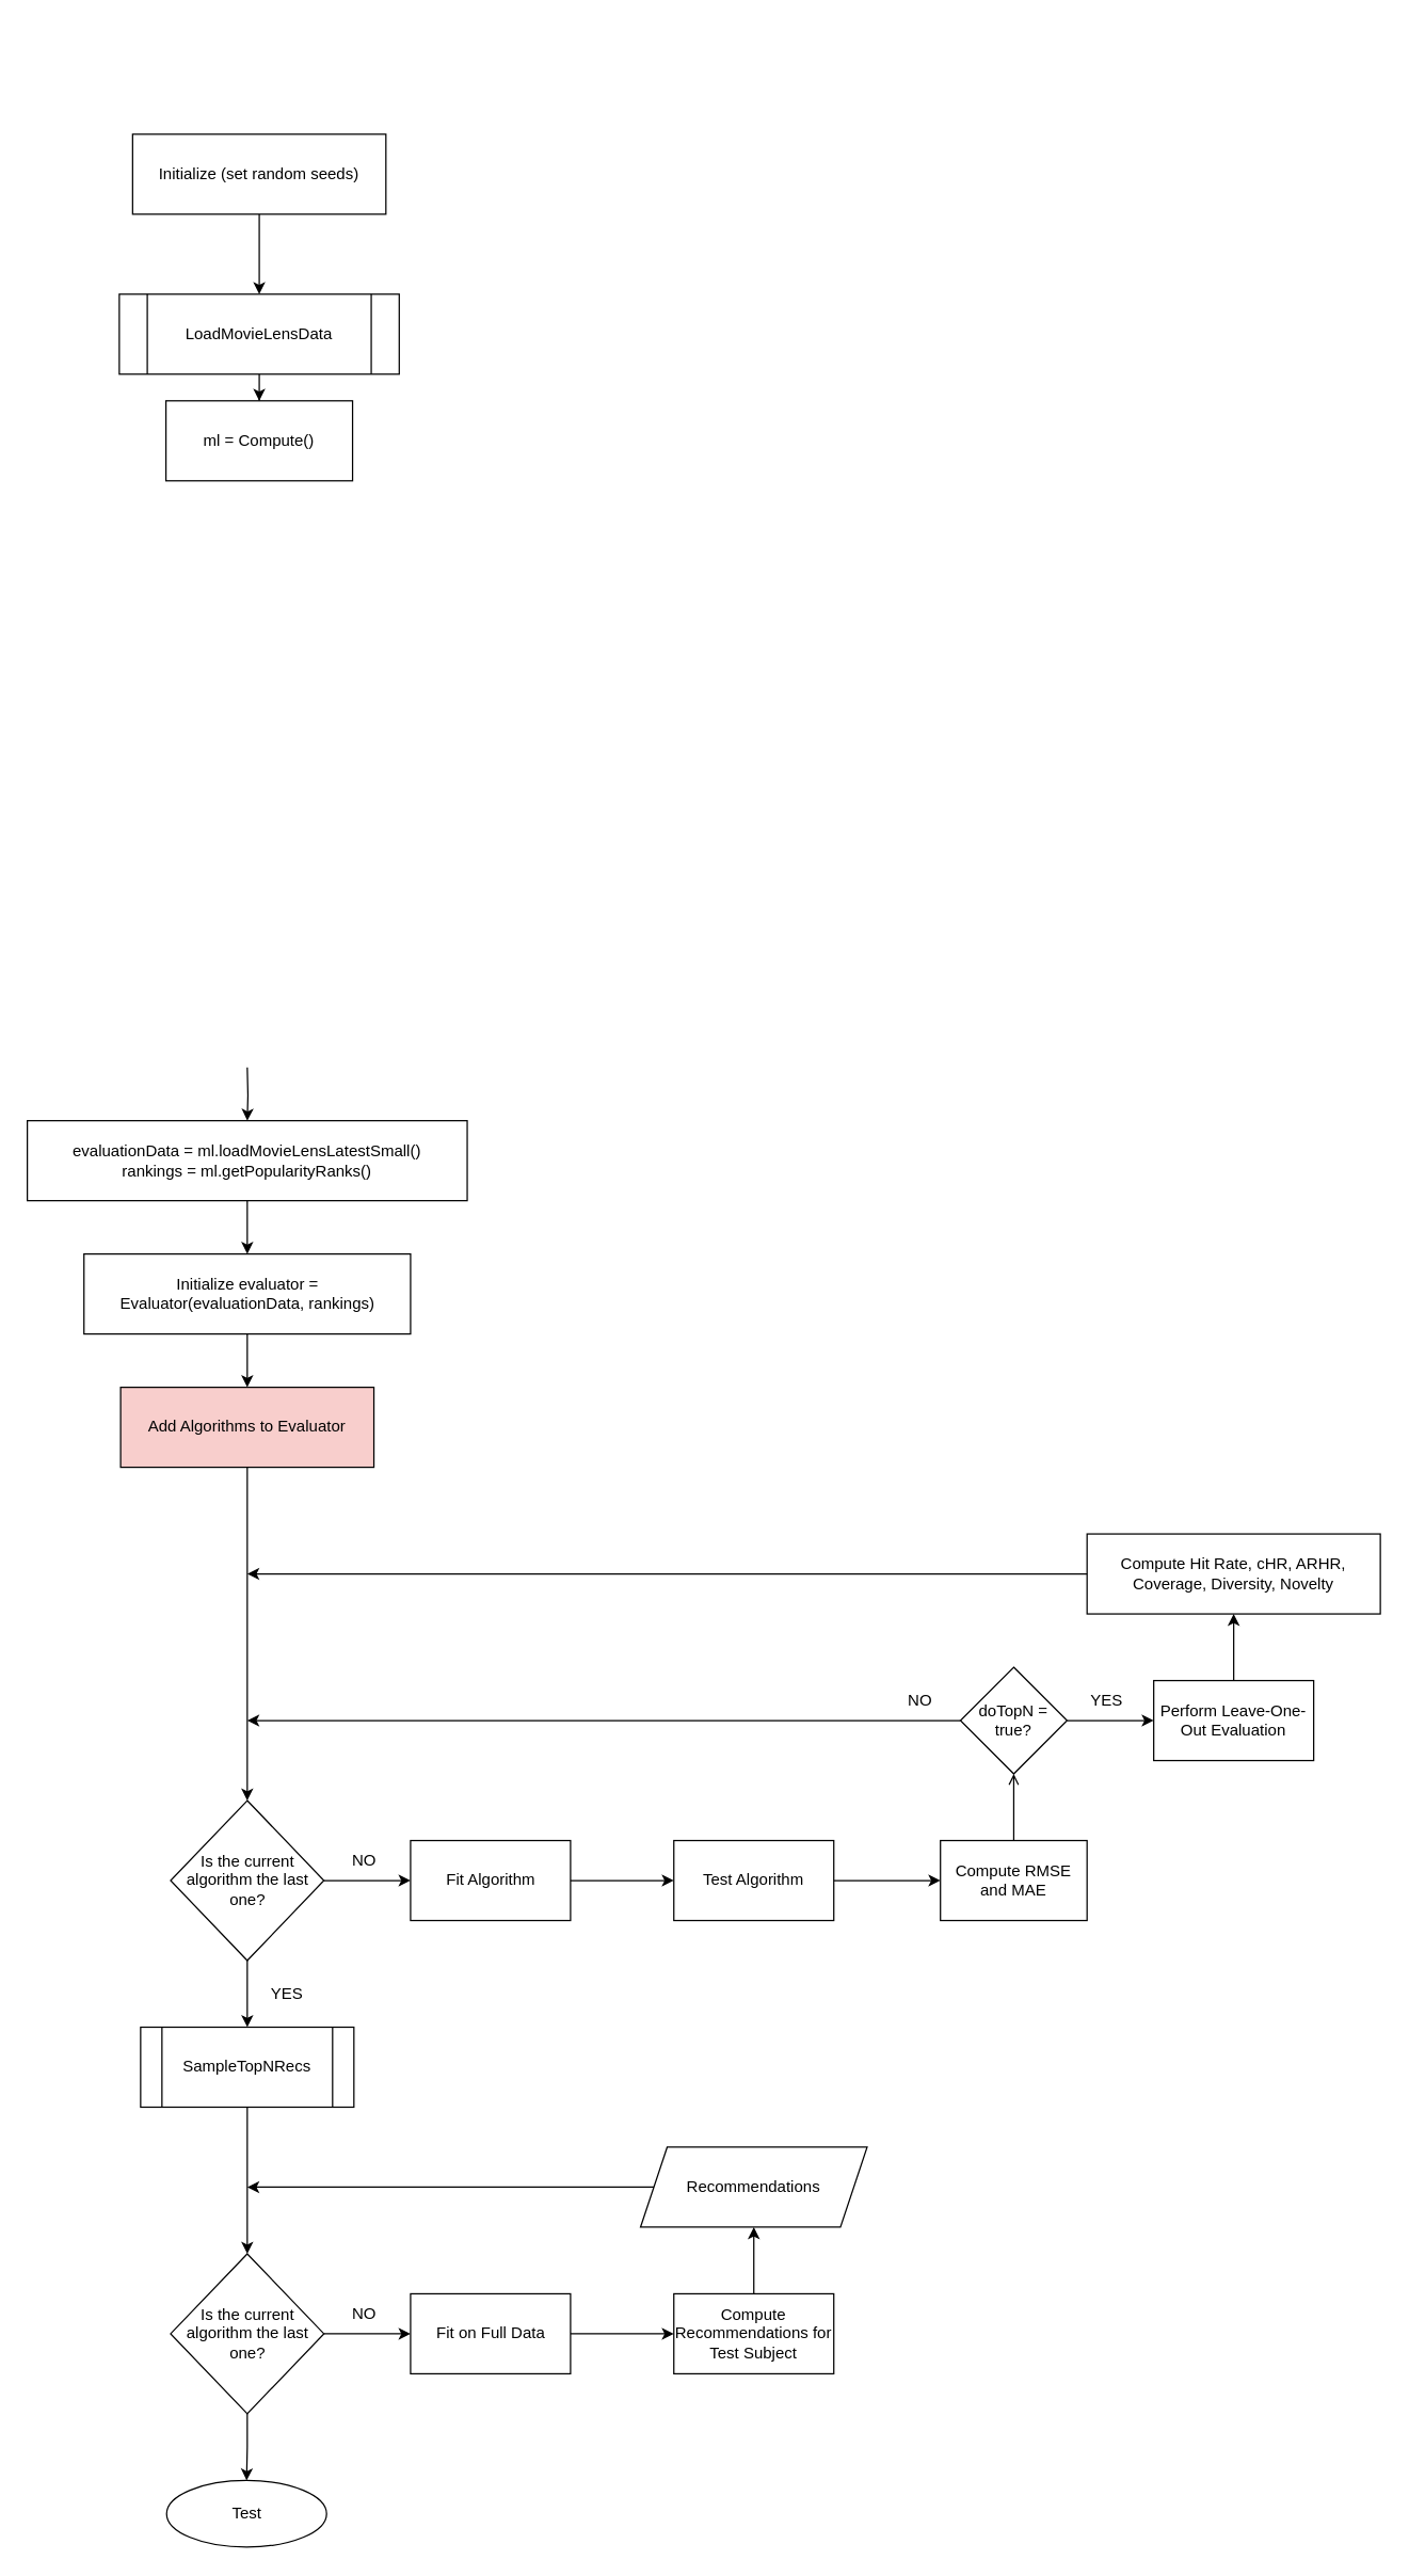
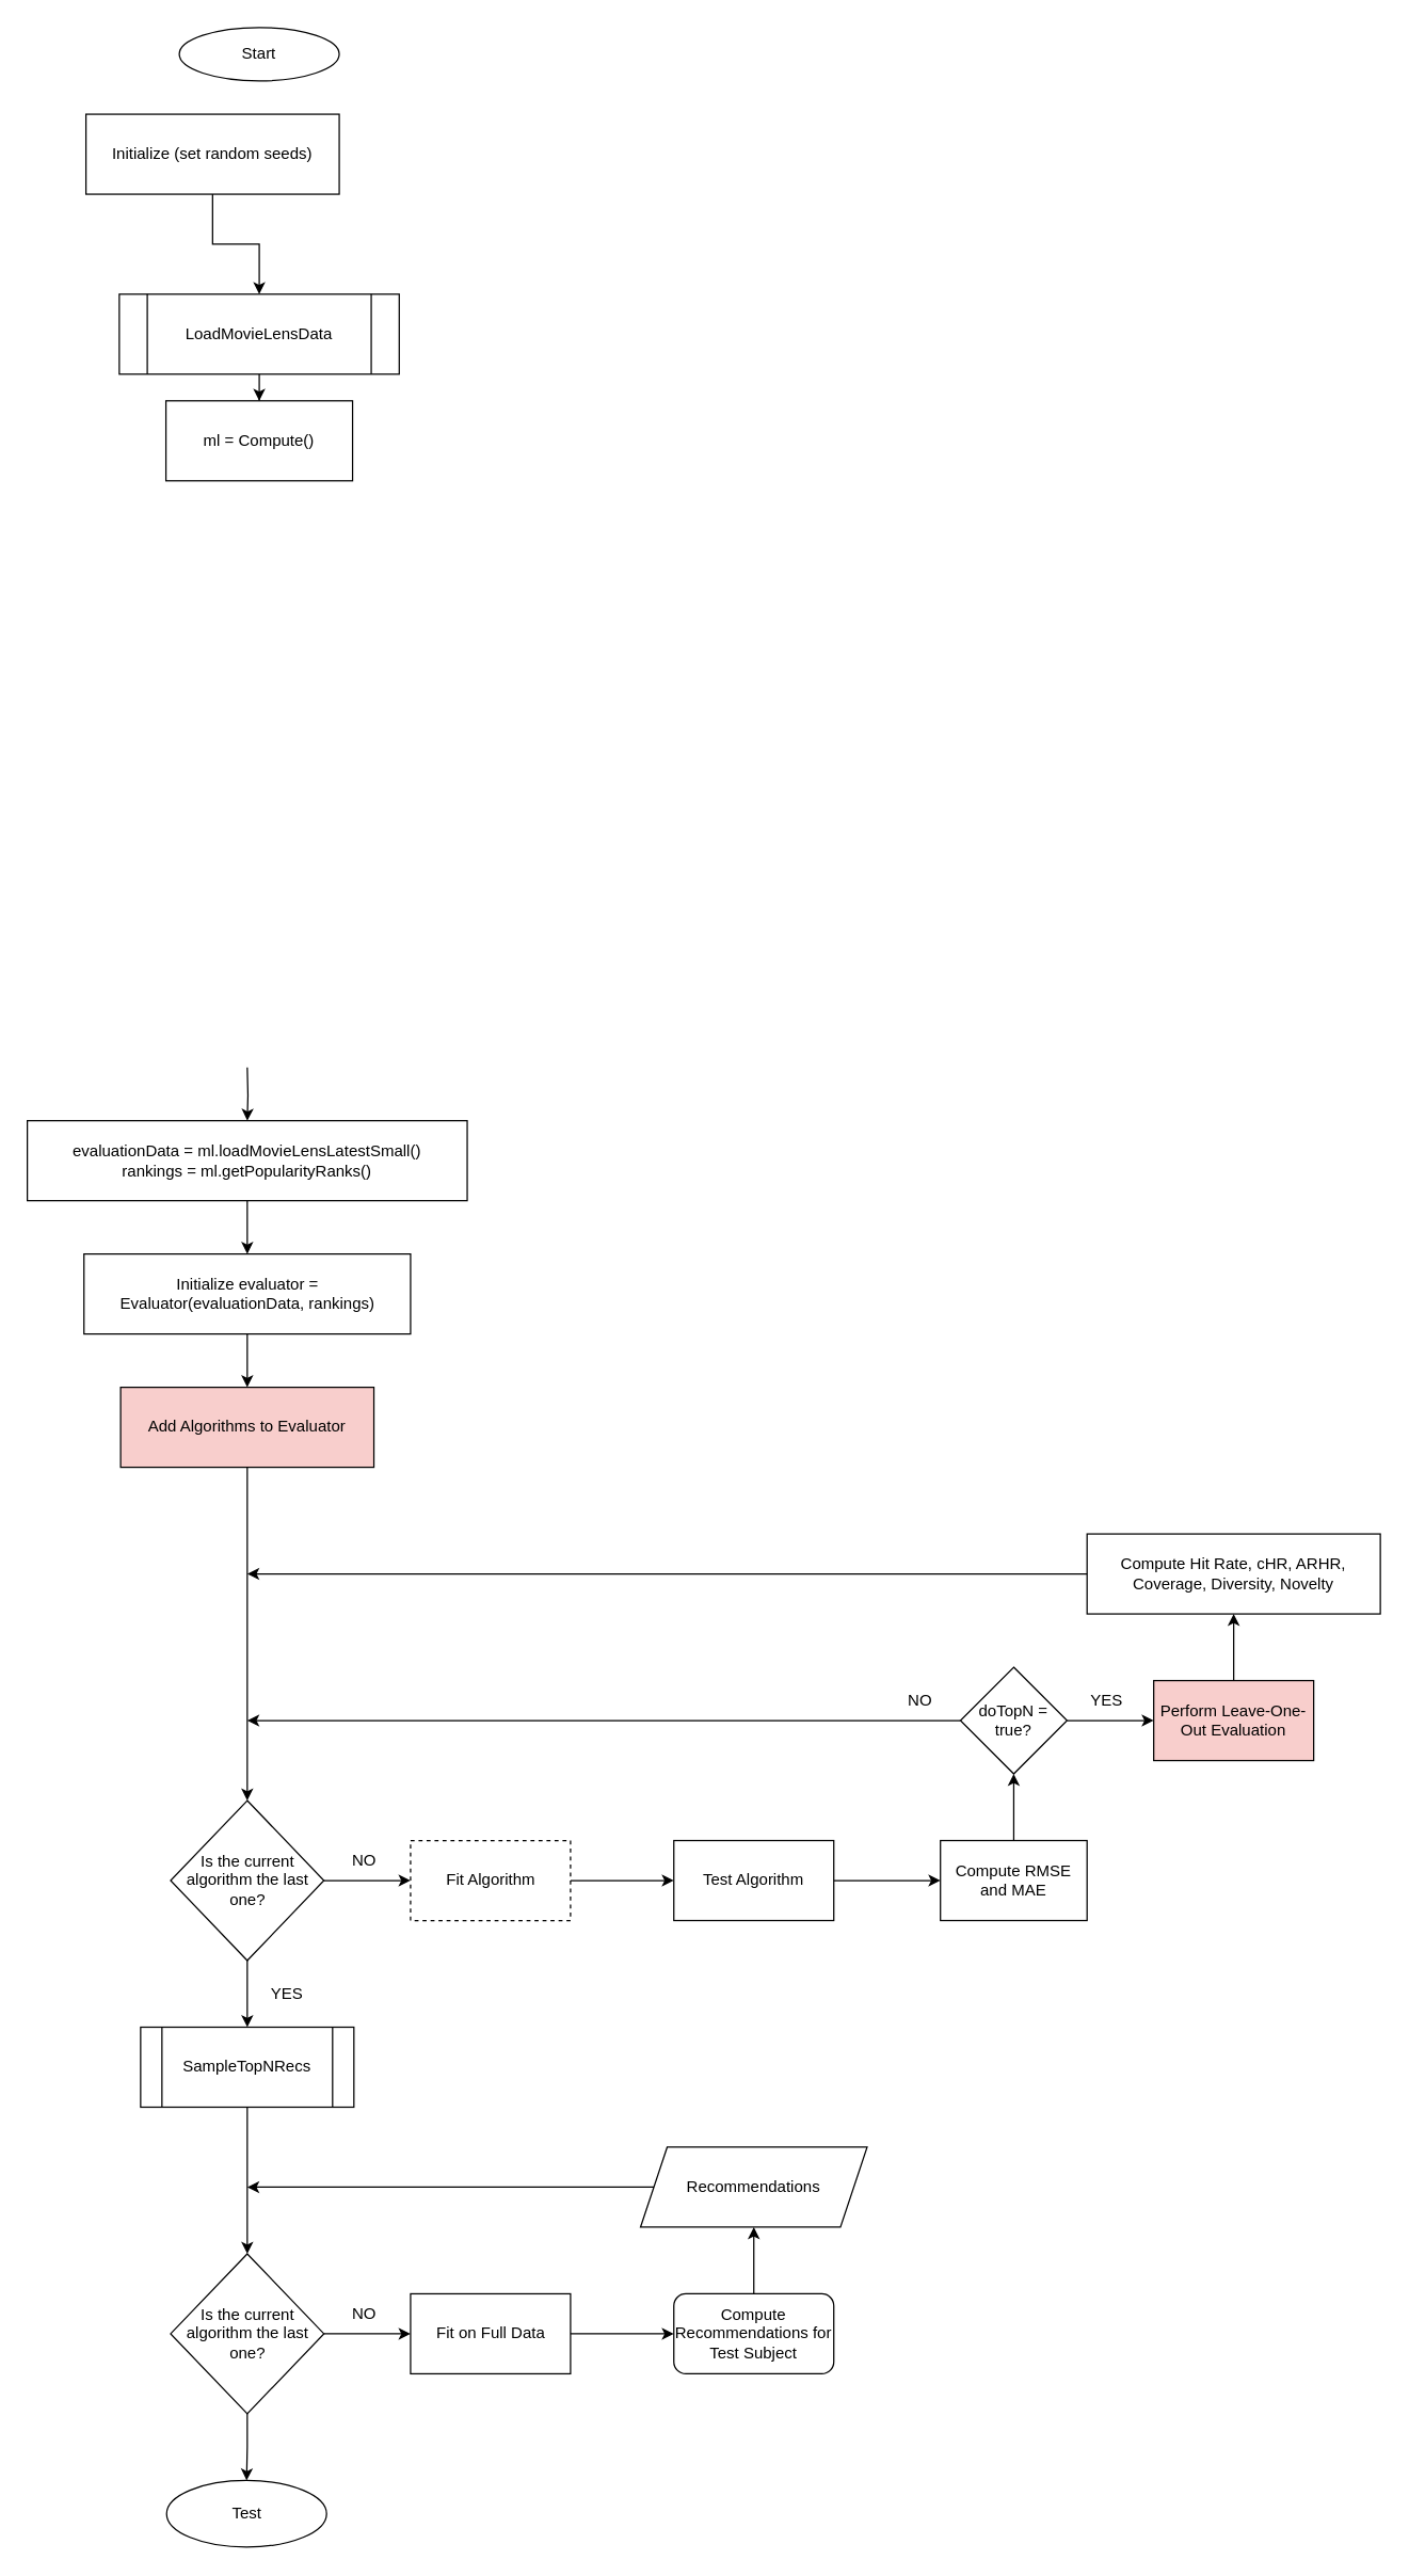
+ <mxCell id="2" value="Start" style="ellipse;whiteSpace=wrap;html=1;" parent="1" vertex="1"><mxGeometry x="134" y="20" width="120" height="40" as="geometry" /></mxCell>
- <mxCell id="5" value="Initialize (set random seeds)" style="rounded=0;whiteSpace=wrap;html=1;" parent="1" vertex="1"><mxGeometry x="99" y="100" width="190" height="60" as="geometry" /></mxCell>
+ <mxCell id="5" value="Initialize (set random seeds)" style="rounded=0;whiteSpace=wrap;html=1;" parent="1" vertex="1"><mxGeometry x="64" y="85" width="190" height="60" as="geometry" /></mxCell>
- <mxCell id="28" value="Perform Leave-One-Out Evaluation" style="rounded=0;whiteSpace=wrap;html=1;" parent="1" vertex="1"><mxGeometry x="865" y="1260" width="120" height="60" as="geometry" /></mxCell>
+ <mxCell id="28" value="Perform Leave-One-Out Evaluation" style="rounded=0;whiteSpace=wrap;html=1;fillColor=#f8cecc;" parent="1" vertex="1"><mxGeometry x="865" y="1260" width="120" height="60" as="geometry" /></mxCell>
- <mxCell id="23" style="edgeStyle=orthogonalEdgeStyle;rounded=0;orthogonalLoop=1;jettySize=auto;html=1;entryX=0.5;entryY=1;entryDx=0;entryDy=0;endArrow=open;" parent="1" source="24" target="26" edge="1"><mxGeometry relative="1" as="geometry" /></mxCell>
+ <mxCell id="23" style="edgeStyle=orthogonalEdgeStyle;rounded=0;orthogonalLoop=1;jettySize=auto;html=1;entryX=0.5;entryY=1;entryDx=0;entryDy=0;" parent="1" source="24" target="26" edge="1"><mxGeometry relative="1" as="geometry" /></mxCell>
- <mxCell id="20" value="Fit Algorithm" style="rounded=0;whiteSpace=wrap;html=1;" parent="1" vertex="1"><mxGeometry x="307.5" y="1380" width="120" height="60" as="geometry" /></mxCell>
+ <mxCell id="20" value="Fit Algorithm" style="rounded=0;whiteSpace=wrap;html=1;dashed=1;" parent="1" vertex="1"><mxGeometry x="307.5" y="1380" width="120" height="60" as="geometry" /></mxCell>
- <mxCell id="44" value="Compute Recommendations for Test Subject" style="rounded=0;whiteSpace=wrap;html=1;" parent="1" vertex="1"><mxGeometry x="505" y="1720" width="120" height="60" as="geometry" /></mxCell>
+ <mxCell id="44" value="Compute Recommendations for Test Subject" style="whiteSpace=wrap;html=1;rounded=1;" parent="1" vertex="1"><mxGeometry x="505" y="1720" width="120" height="60" as="geometry" /></mxCell>
